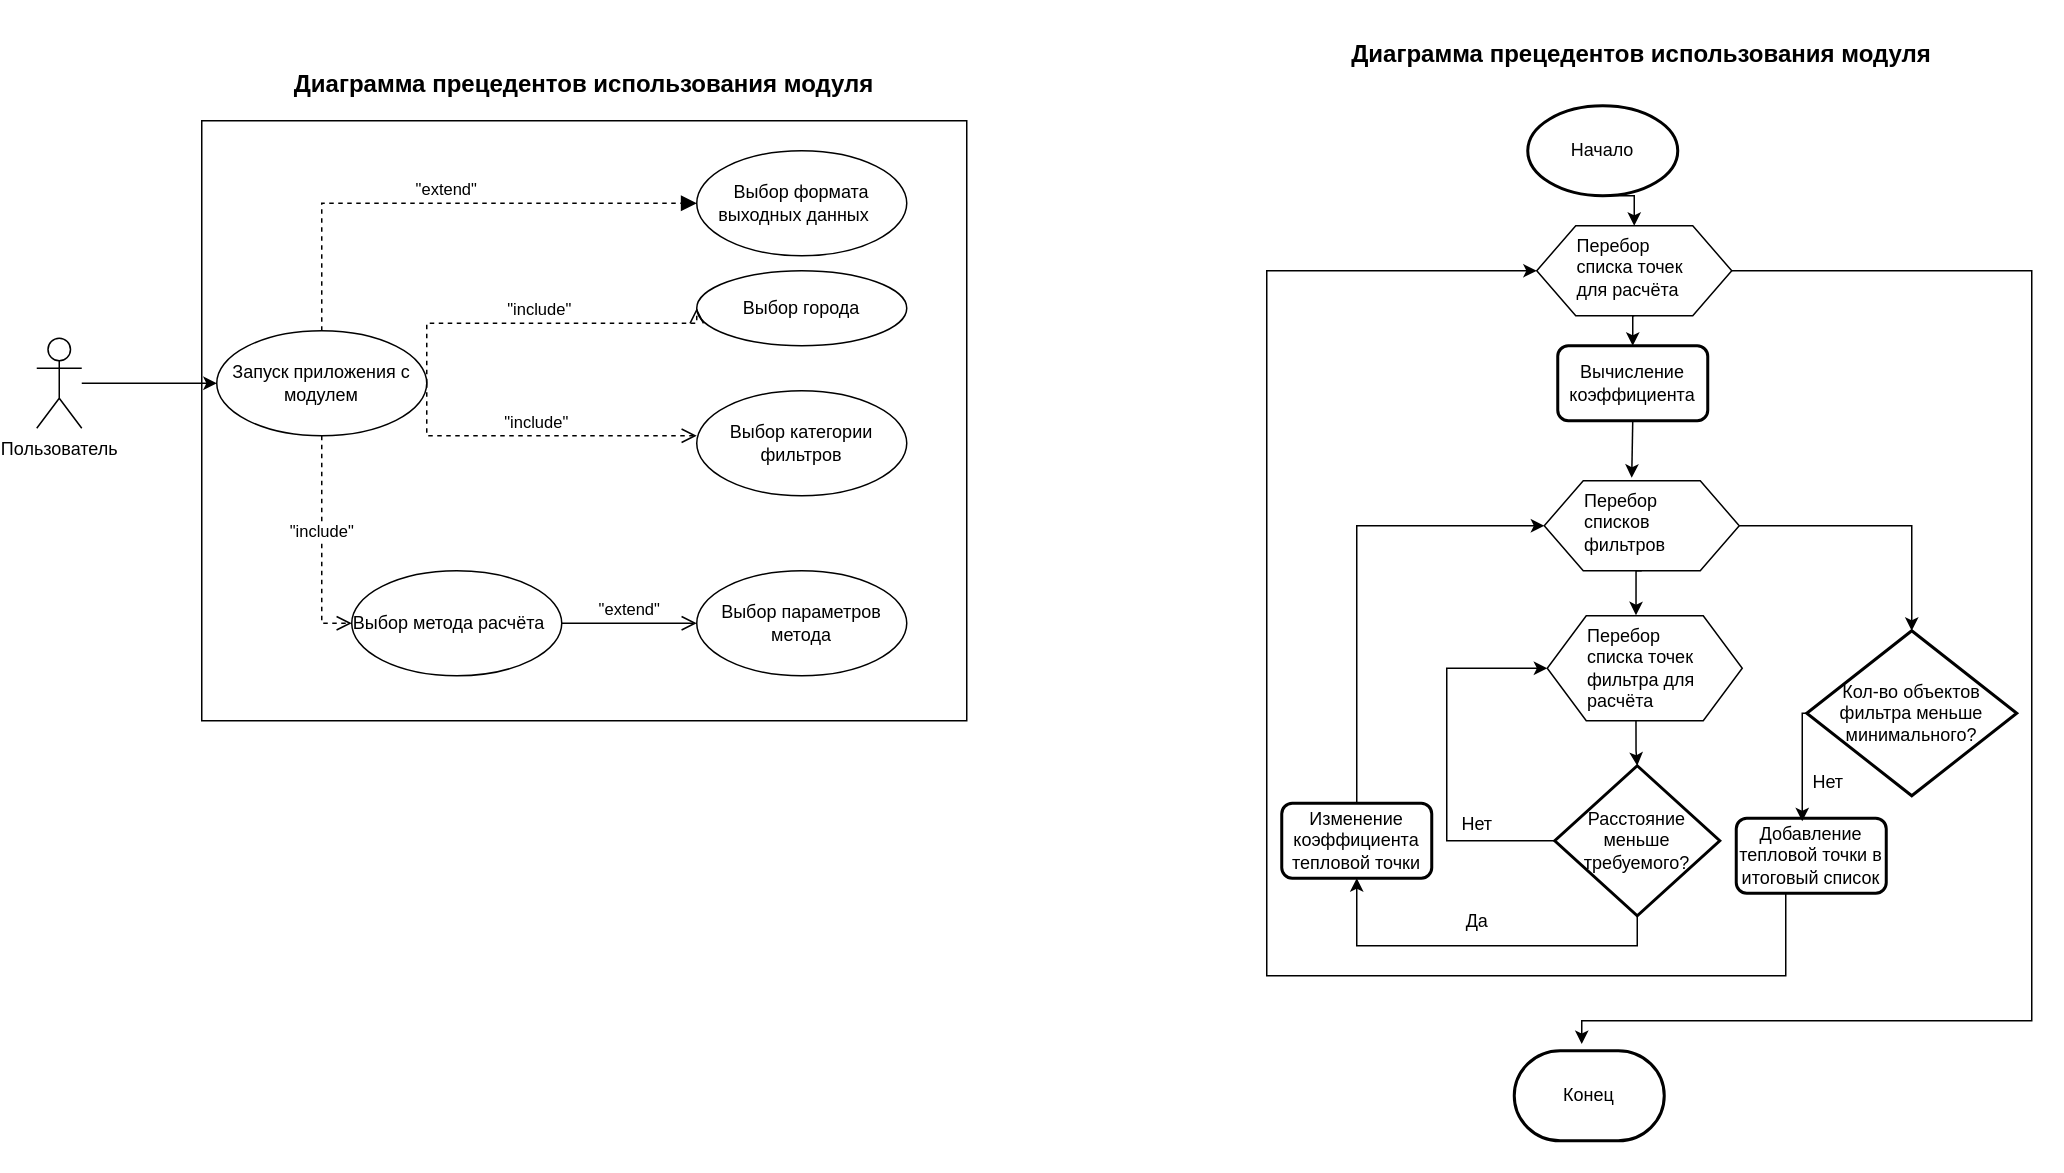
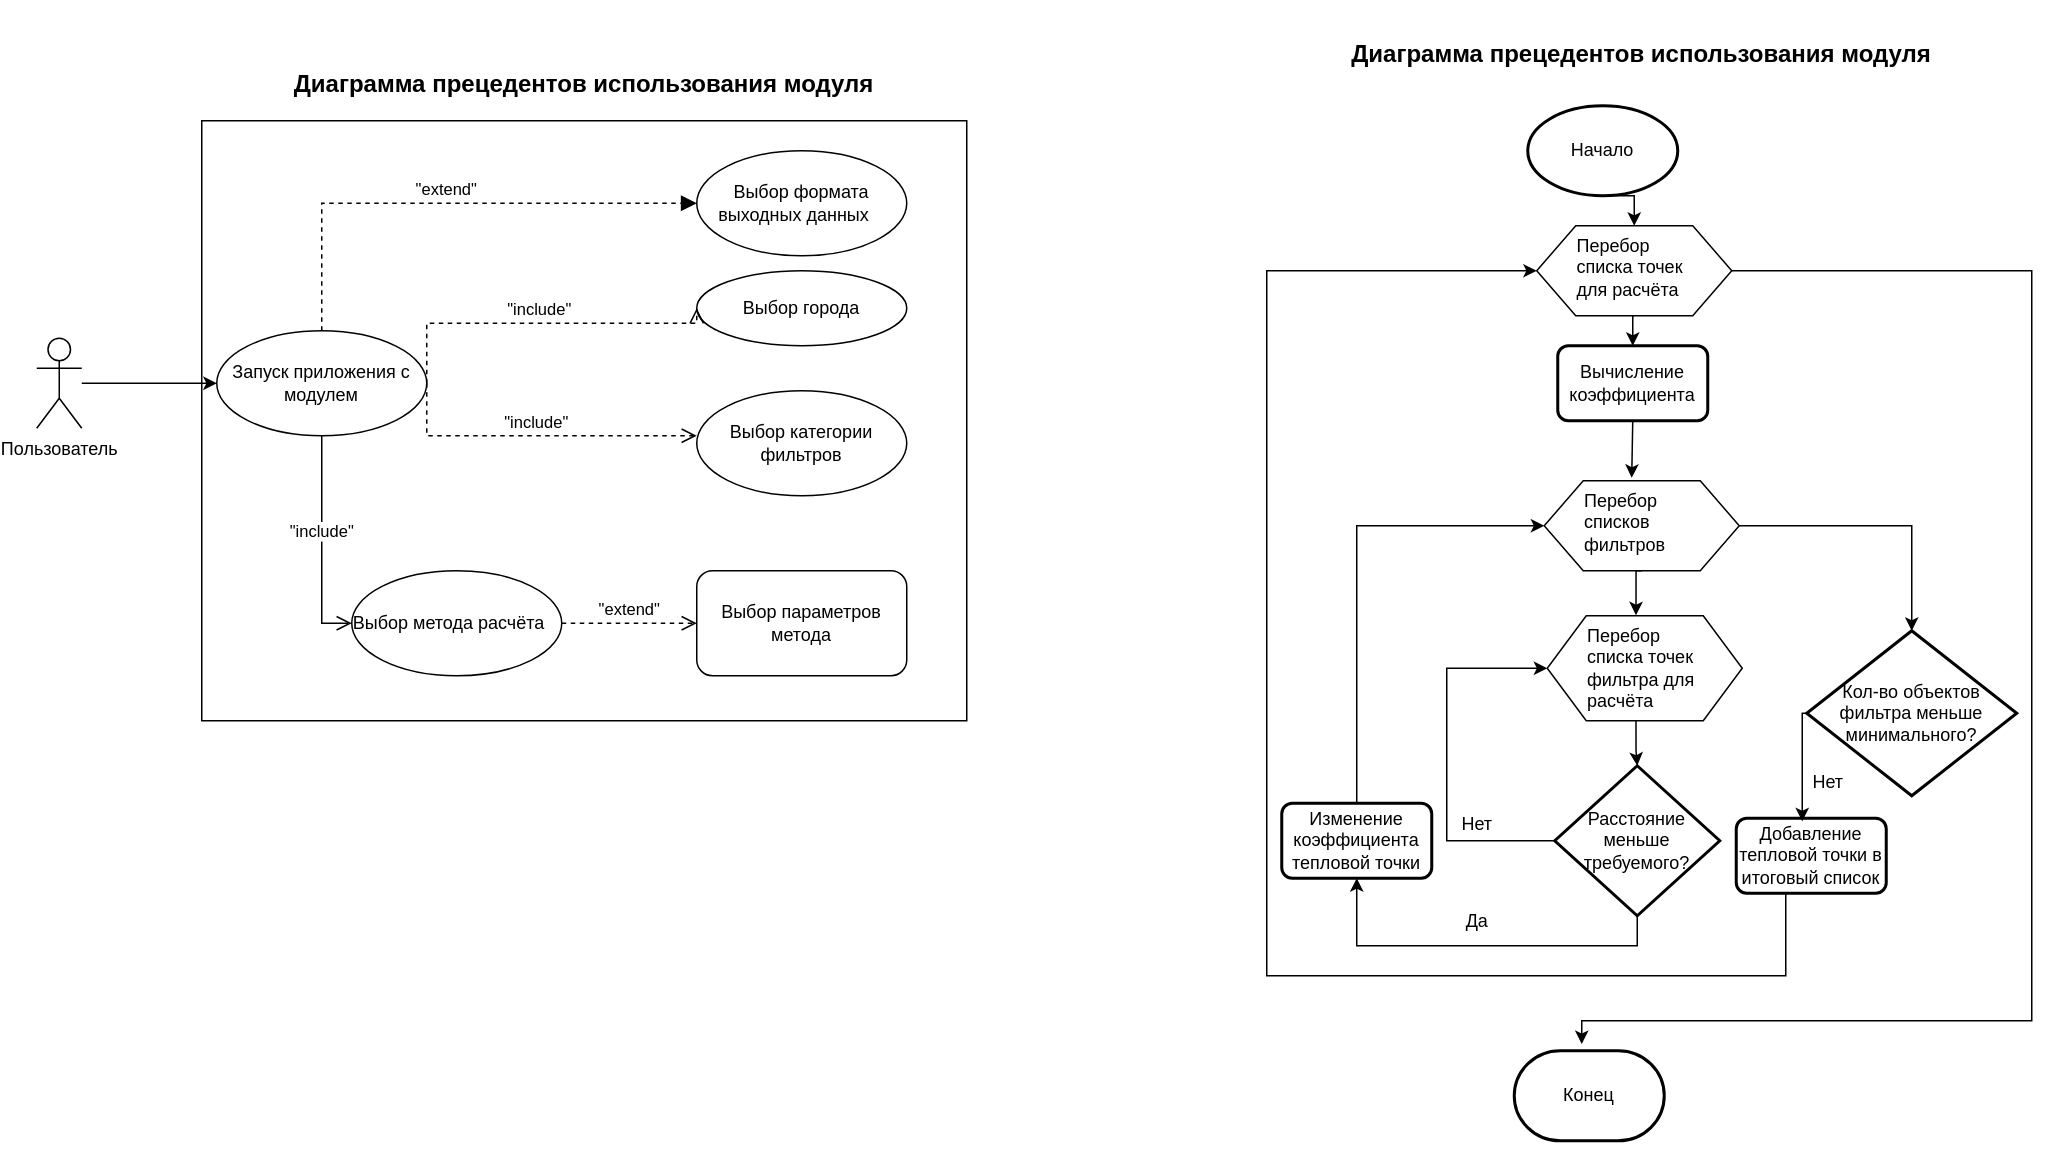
- <mxCell id="13" value="&quot;include&quot;" style="html=1;verticalAlign=bottom;endArrow=open;dashed=1;endSize=8;edgeStyle=elbowEdgeStyle;elbow=vertical;curved=0;rounded=0;exitX=0.5;exitY=1;exitDx=0;exitDy=0;entryX=0;entryY=0.5;entryDx=0;entryDy=0;" parent="1" source="11" target="7" edge="1"><mxGeometry relative="1" as="geometry"><mxPoint x="64" y="360" as="sourcePoint" /><mxPoint x="244" y="395" as="targetPoint" /><Array as="points"><mxPoint x="250" y="415" /><mxPoint x="214" y="395" /></Array></mxGeometry></mxCell>
+ <mxCell id="13" value="&quot;include&quot;" style="html=1;verticalAlign=bottom;endArrow=open;dashed=0;endSize=8;edgeStyle=elbowEdgeStyle;elbow=vertical;curved=0;rounded=0;exitX=0.5;exitY=1;exitDx=0;exitDy=0;entryX=0;entryY=0.5;entryDx=0;entryDy=0;" parent="1" source="11" target="7" edge="1"><mxGeometry relative="1" as="geometry"><mxPoint x="64" y="360" as="sourcePoint" /><mxPoint x="244" y="395" as="targetPoint" /><Array as="points"><mxPoint x="250" y="415" /><mxPoint x="214" y="395" /></Array></mxGeometry></mxCell>
- <mxCell id="9" value="&quot;extend&quot;" style="html=1;verticalAlign=bottom;endArrow=open;dashed=0;endSize=8;edgeStyle=elbowEdgeStyle;elbow=vertical;curved=0;rounded=0;exitX=1;exitY=0.5;exitDx=0;exitDy=0;entryX=0;entryY=0.5;entryDx=0;entryDy=0;" parent="1" source="7" target="8" edge="1"><mxGeometry relative="1" as="geometry"><mxPoint x="360" y="530" as="sourcePoint" /><mxPoint x="440" y="530" as="targetPoint" /></mxGeometry></mxCell>
+ <mxCell id="9" value="&quot;extend&quot;" style="html=1;verticalAlign=bottom;endArrow=open;dashed=1;endSize=8;edgeStyle=elbowEdgeStyle;elbow=vertical;curved=0;rounded=0;exitX=1;exitY=0.5;exitDx=0;exitDy=0;entryX=0;entryY=0.5;entryDx=0;entryDy=0;" parent="1" source="7" target="8" edge="1"><mxGeometry relative="1" as="geometry"><mxPoint x="360" y="530" as="sourcePoint" /><mxPoint x="440" y="530" as="targetPoint" /></mxGeometry></mxCell>
- <mxCell id="8" value="Выбор параметров метода" style="ellipse;whiteSpace=wrap;html=1;" parent="1" vertex="1"><mxGeometry x="460" y="380" width="140" height="70" as="geometry" /></mxCell>
+ <mxCell id="8" value="Выбор параметров метода" style="whiteSpace=wrap;html=1;rounded=1;" parent="1" vertex="1"><mxGeometry x="460" y="380" width="140" height="70" as="geometry" /></mxCell>
